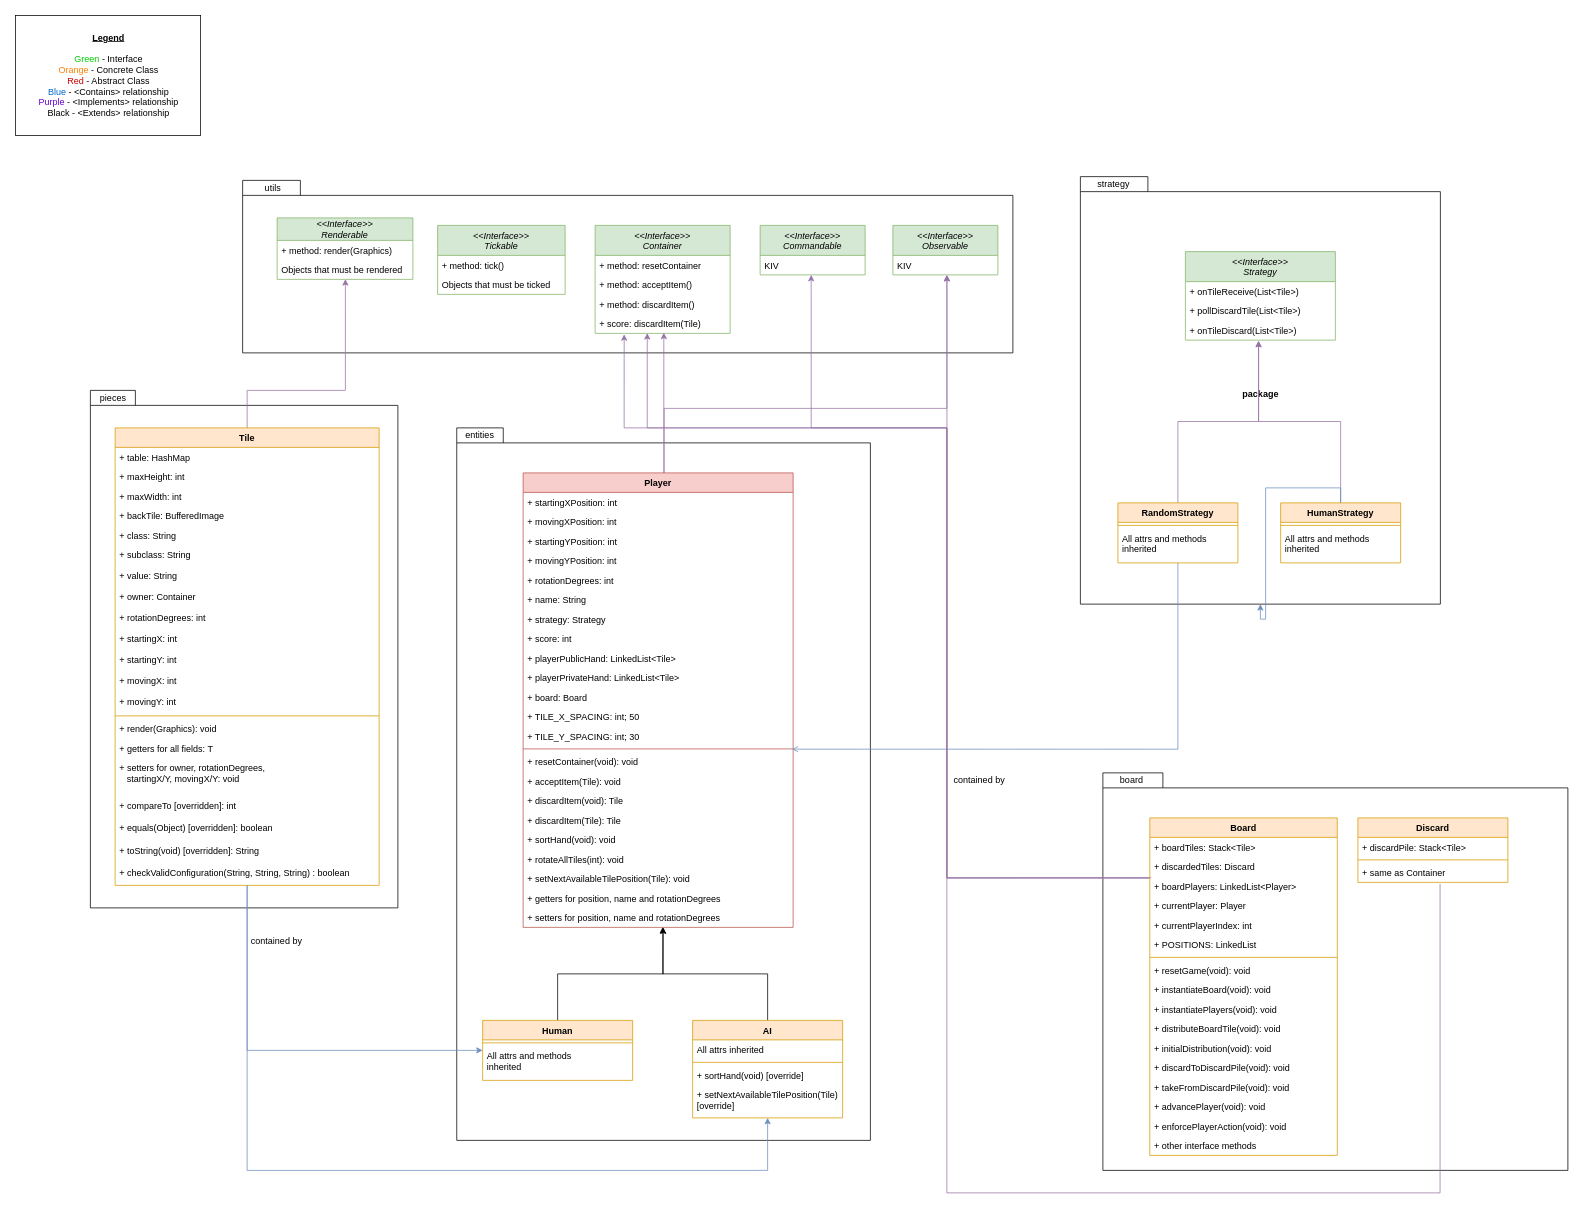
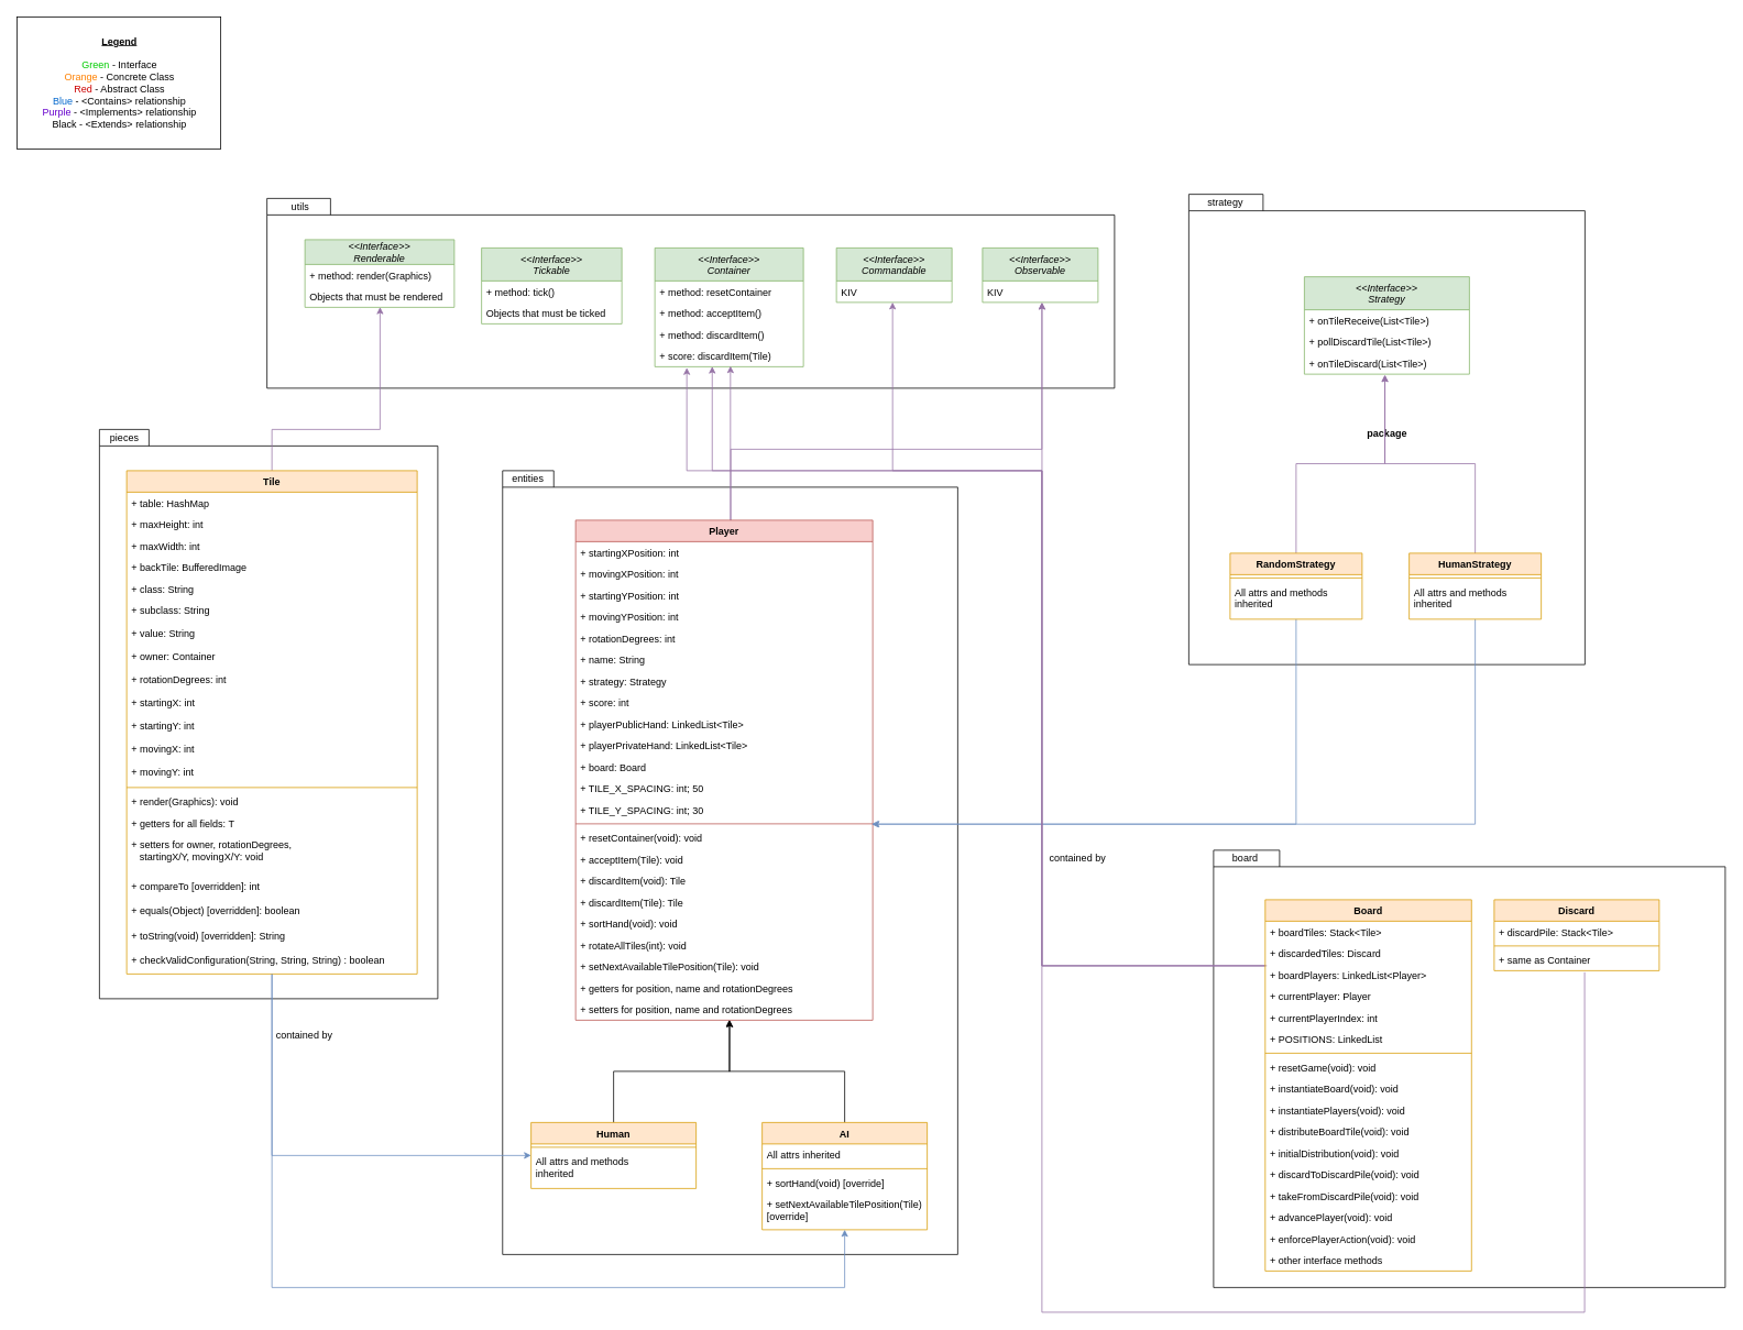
- <mxCell id="95" style="edgeStyle=orthogonalEdgeStyle;rounded=0;orthogonalLoop=1;jettySize=auto;html=1;fontColor=#6600CC;fillColor=#dae8fc;strokeColor=#6c8ebf;" edge="1" parent="1" source="96" target="3"><mxGeometry relative="1" as="geometry" /></mxCell>
+ <mxCell id="95" style="edgeStyle=orthogonalEdgeStyle;rounded=0;orthogonalLoop=1;jettySize=auto;html=1;entryX=0.999;entryY=-0.139;entryDx=0;entryDy=0;entryPerimeter=0;fontColor=#6600CC;fillColor=#dae8fc;strokeColor=#6c8ebf;" edge="1" parent="1" source="96" target="63"><mxGeometry relative="1" as="geometry" /></mxCell>
